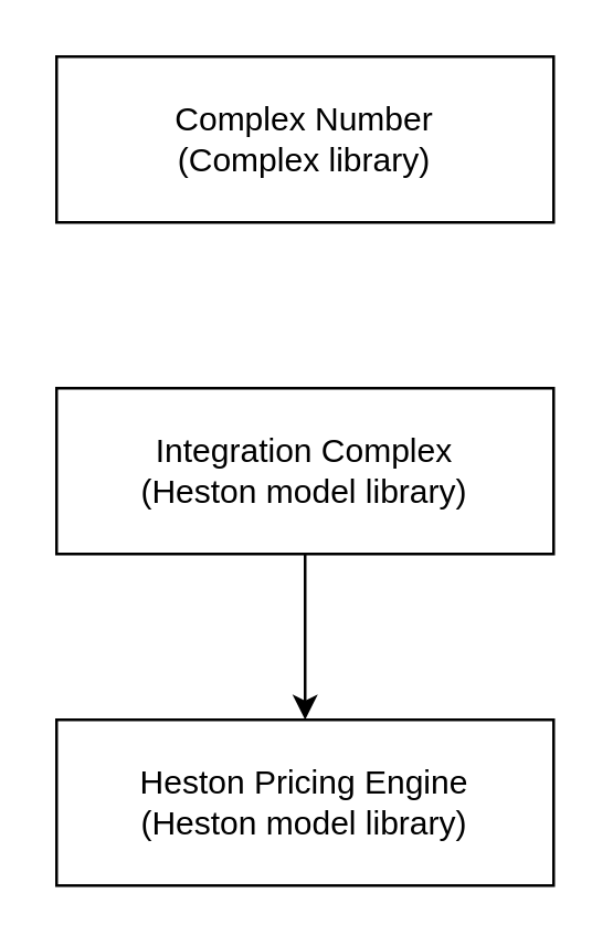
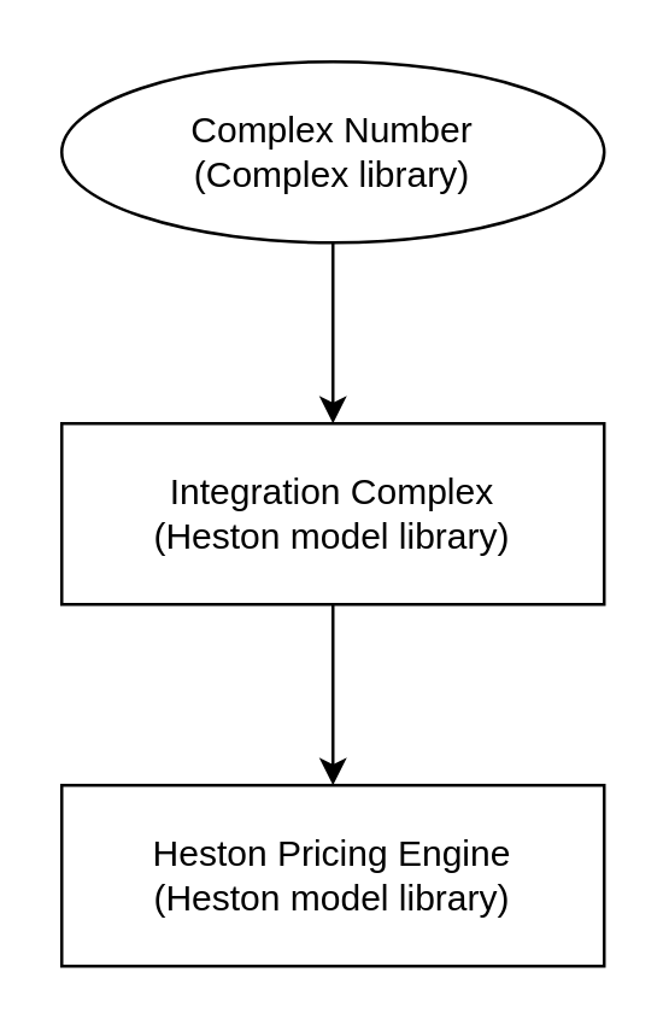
- <mxCell id="3" value="Complex Number &lt;br&gt;(Complex library)" style="rounded=0;whiteSpace=wrap;html=1;" parent="1" vertex="1"><mxGeometry x="20" y="20" width="180" height="60" as="geometry" /></mxCell>
+ <mxCell id="3" value="Complex Number &lt;br&gt;(Complex library)" style="ellipse;whiteSpace=wrap;html=1;" parent="1" vertex="1"><mxGeometry x="20" y="20" width="180" height="60" as="geometry" /></mxCell>
+ <mxCell id="2" style="edgeStyle=orthogonalEdgeStyle;rounded=0;orthogonalLoop=1;jettySize=auto;html=1;" parent="1" source="3" target="5" edge="1"><mxGeometry relative="1" as="geometry" /></mxCell>
